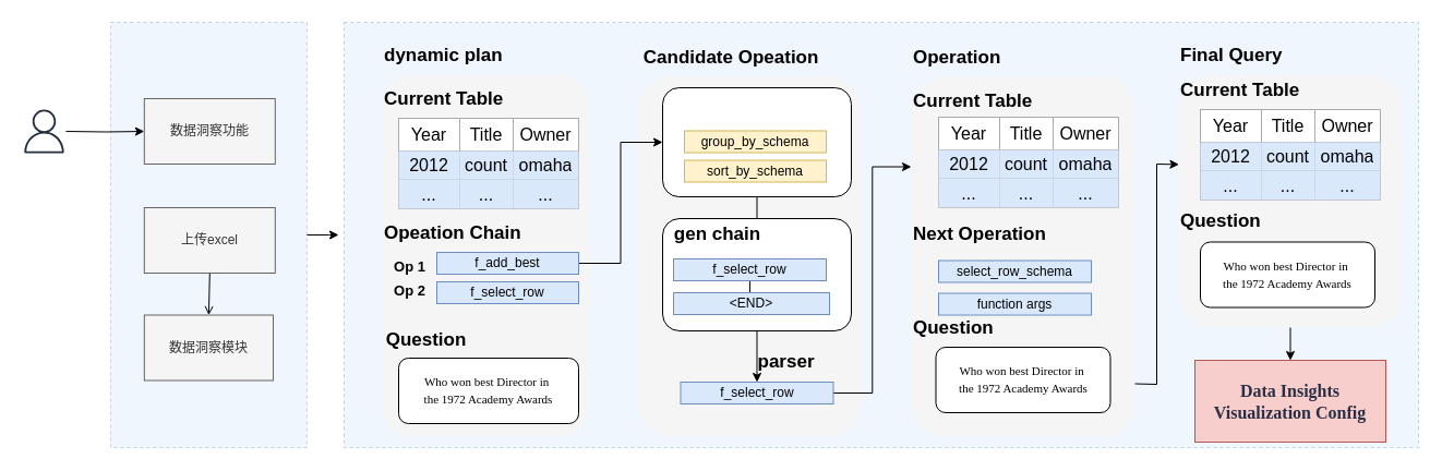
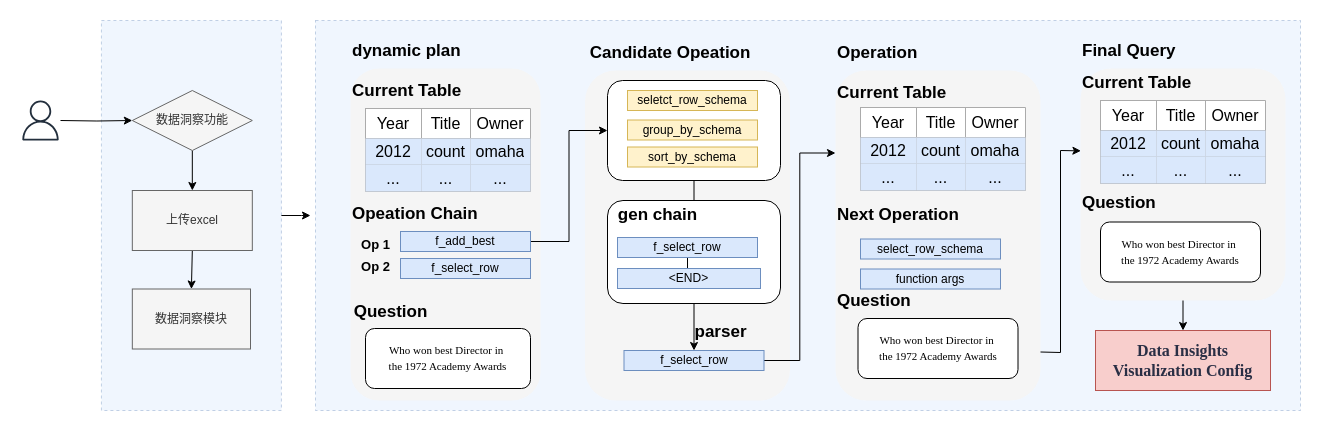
+ <mxCell id="34" value="seletct_row_schema" style="rounded=0;whiteSpace=wrap;html=1;fillColor=#fff2cc;strokeColor=#d6b656;" parent="1" vertex="1"><mxGeometry x="627" y="90" width="130" height="20" as="geometry" /></mxCell>
- <mxCell id="66" value="数据洞察功能" style="rounded=0;whiteSpace=wrap;html=1;fillColor=#f5f5f5;fontColor=#333333;strokeColor=#666666;" parent="1" vertex="1"><mxGeometry x="131.82" y="90" width="120" height="60" as="geometry" /></mxCell>
+ <mxCell id="66" value="数据洞察功能" style="rhombus;whiteSpace=wrap;html=1;fillColor=#f5f5f5;fontColor=#333333;strokeColor=#666666;" parent="1" vertex="1"><mxGeometry x="131.82" y="90" width="120" height="60" as="geometry" /></mxCell>
+ <mxCell id="65" style="edgeStyle=orthogonalEdgeStyle;rounded=0;orthogonalLoop=1;jettySize=auto;html=1;exitX=0.5;exitY=1;exitDx=0;exitDy=0;entryX=0.5;entryY=0;entryDx=0;entryDy=0;" parent="1" source="66" target="70" edge="1"><mxGeometry relative="1" as="geometry" /></mxCell>
- <mxCell id="69" style="edgeStyle=orthogonalEdgeStyle;rounded=0;orthogonalLoop=1;jettySize=auto;html=1;exitX=0.5;exitY=1;exitDx=0;exitDy=0;entryX=0.5;entryY=0;entryDx=0;entryDy=0;endArrow=open;" parent="1" source="70" target="71" edge="1"><mxGeometry relative="1" as="geometry" /></mxCell>
+ <mxCell id="69" style="edgeStyle=orthogonalEdgeStyle;rounded=0;orthogonalLoop=1;jettySize=auto;html=1;exitX=0.5;exitY=1;exitDx=0;exitDy=0;entryX=0.5;entryY=0;entryDx=0;entryDy=0;" parent="1" source="70" target="71" edge="1"><mxGeometry relative="1" as="geometry" /></mxCell>
- <mxCell id="92" value="&lt;b&gt;&lt;br&gt;&lt;span style=&quot;color: rgb(42, 47, 69); font-family: &amp;quot;PingFang SC&amp;quot;; font-size: 16px; font-style: normal; font-variant-ligatures: normal; font-variant-caps: normal; letter-spacing: normal; orphans: 2; text-indent: 0px; text-transform: none; widows: 2; word-spacing: 0px; -webkit-text-stroke-width: 0px; white-space: pre-wrap; text-decoration-thickness: initial; text-decoration-style: initial; text-decoration-color: initial; float: none; display: inline !important;&quot;&gt;Data Insights    Visualization Config&lt;/span&gt;&lt;/b&gt;&lt;div&gt;&lt;br&gt;&lt;/div&gt;" style="rounded=0;whiteSpace=wrap;html=1;fillColor=#f8cecc;strokeColor=#b85450;align=center;" vertex="1" parent="1"><mxGeometry x="1095" y="330" width="175" height="75" as="geometry" /></mxCell>
+ <mxCell id="92" value="&lt;b&gt;&lt;br&gt;&lt;span style=&quot;color: rgb(42, 47, 69); font-family: &amp;quot;PingFang SC&amp;quot;; font-size: 16px; font-style: normal; font-variant-ligatures: normal; font-variant-caps: normal; letter-spacing: normal; orphans: 2; text-indent: 0px; text-transform: none; widows: 2; word-spacing: 0px; -webkit-text-stroke-width: 0px; white-space: pre-wrap; text-decoration-thickness: initial; text-decoration-style: initial; text-decoration-color: initial; float: none; display: inline !important;&quot;&gt;Data Insights    Visualization Config&lt;/span&gt;&lt;/b&gt;&lt;div&gt;&lt;br&gt;&lt;/div&gt;" style="rounded=0;whiteSpace=wrap;html=1;fillColor=#f8cecc;strokeColor=#b85450;align=center;" vertex="1" parent="1"><mxGeometry x="1095" y="330" width="175" height="60" as="geometry" /></mxCell>
